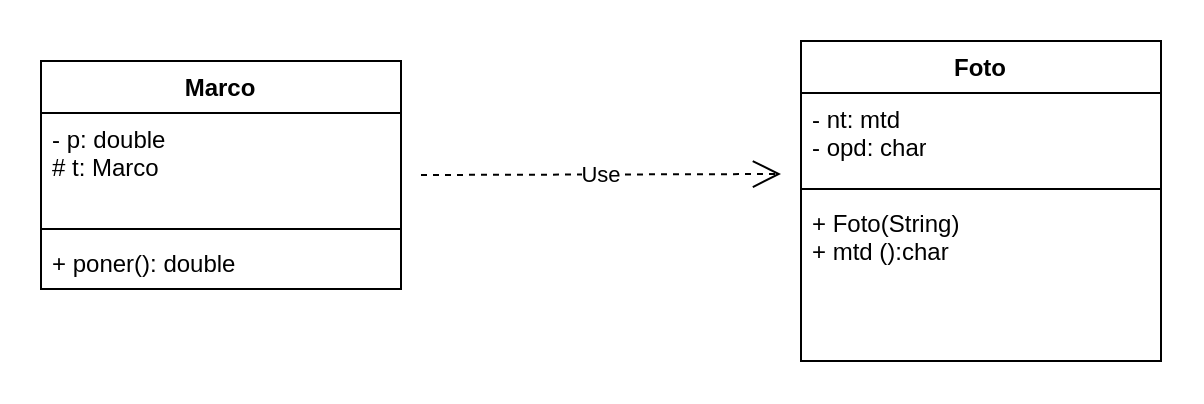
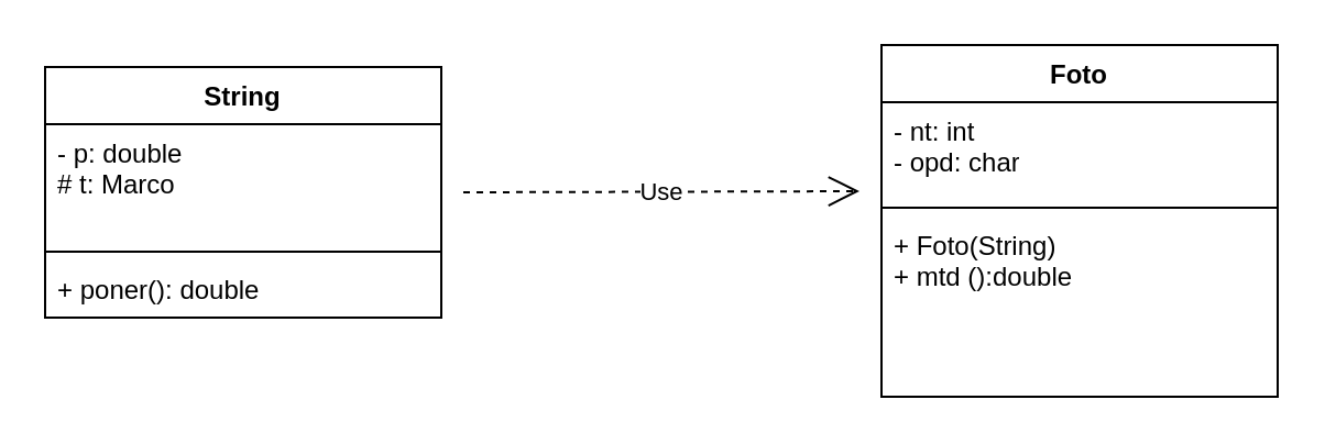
- <mxCell id="2" value="Marco" style="swimlane;fontStyle=1;align=center;verticalAlign=top;childLayout=stackLayout;horizontal=1;startSize=26;horizontalStack=0;resizeParent=1;resizeParentMax=0;resizeLast=0;collapsible=1;marginBottom=0;whiteSpace=wrap;html=1;" vertex="1" parent="1"><mxGeometry x="20" y="30" width="180" height="114" as="geometry" /></mxCell>
+ <mxCell id="2" value="String" style="swimlane;fontStyle=1;align=center;verticalAlign=top;childLayout=stackLayout;horizontal=1;startSize=26;horizontalStack=0;resizeParent=1;resizeParentMax=0;resizeLast=0;collapsible=1;marginBottom=0;whiteSpace=wrap;html=1;" vertex="1" parent="1"><mxGeometry x="20" y="30" width="180" height="114" as="geometry" /></mxCell>
- <mxCell id="7" value="- nt: mtd&lt;div&gt;- opd: char&lt;/div&gt;" style="text;strokeColor=none;fillColor=none;align=left;verticalAlign=top;spacingLeft=4;spacingRight=4;overflow=hidden;rotatable=0;points=[[0,0.5],[1,0.5]];portConstraint=eastwest;whiteSpace=wrap;html=1;" vertex="1" parent="6"><mxGeometry y="26" width="180" height="44" as="geometry" /></mxCell>
+ <mxCell id="7" value="- nt: int&lt;div&gt;- opd: char&lt;/div&gt;" style="text;strokeColor=none;fillColor=none;align=left;verticalAlign=top;spacingLeft=4;spacingRight=4;overflow=hidden;rotatable=0;points=[[0,0.5],[1,0.5]];portConstraint=eastwest;whiteSpace=wrap;html=1;" vertex="1" parent="6"><mxGeometry y="26" width="180" height="44" as="geometry" /></mxCell>
- <mxCell id="9" value="+ Foto(String)&lt;div&gt;+ mtd ():char&lt;/div&gt;" style="text;strokeColor=none;fillColor=none;align=left;verticalAlign=top;spacingLeft=4;spacingRight=4;overflow=hidden;rotatable=0;points=[[0,0.5],[1,0.5]];portConstraint=eastwest;whiteSpace=wrap;html=1;" vertex="1" parent="6"><mxGeometry y="78" width="180" height="82" as="geometry" /></mxCell>
+ <mxCell id="9" value="+ Foto(String)&lt;div&gt;+ mtd ():double&lt;/div&gt;" style="text;strokeColor=none;fillColor=none;align=left;verticalAlign=top;spacingLeft=4;spacingRight=4;overflow=hidden;rotatable=0;points=[[0,0.5],[1,0.5]];portConstraint=eastwest;whiteSpace=wrap;html=1;" vertex="1" parent="6"><mxGeometry y="78" width="180" height="82" as="geometry" /></mxCell>
